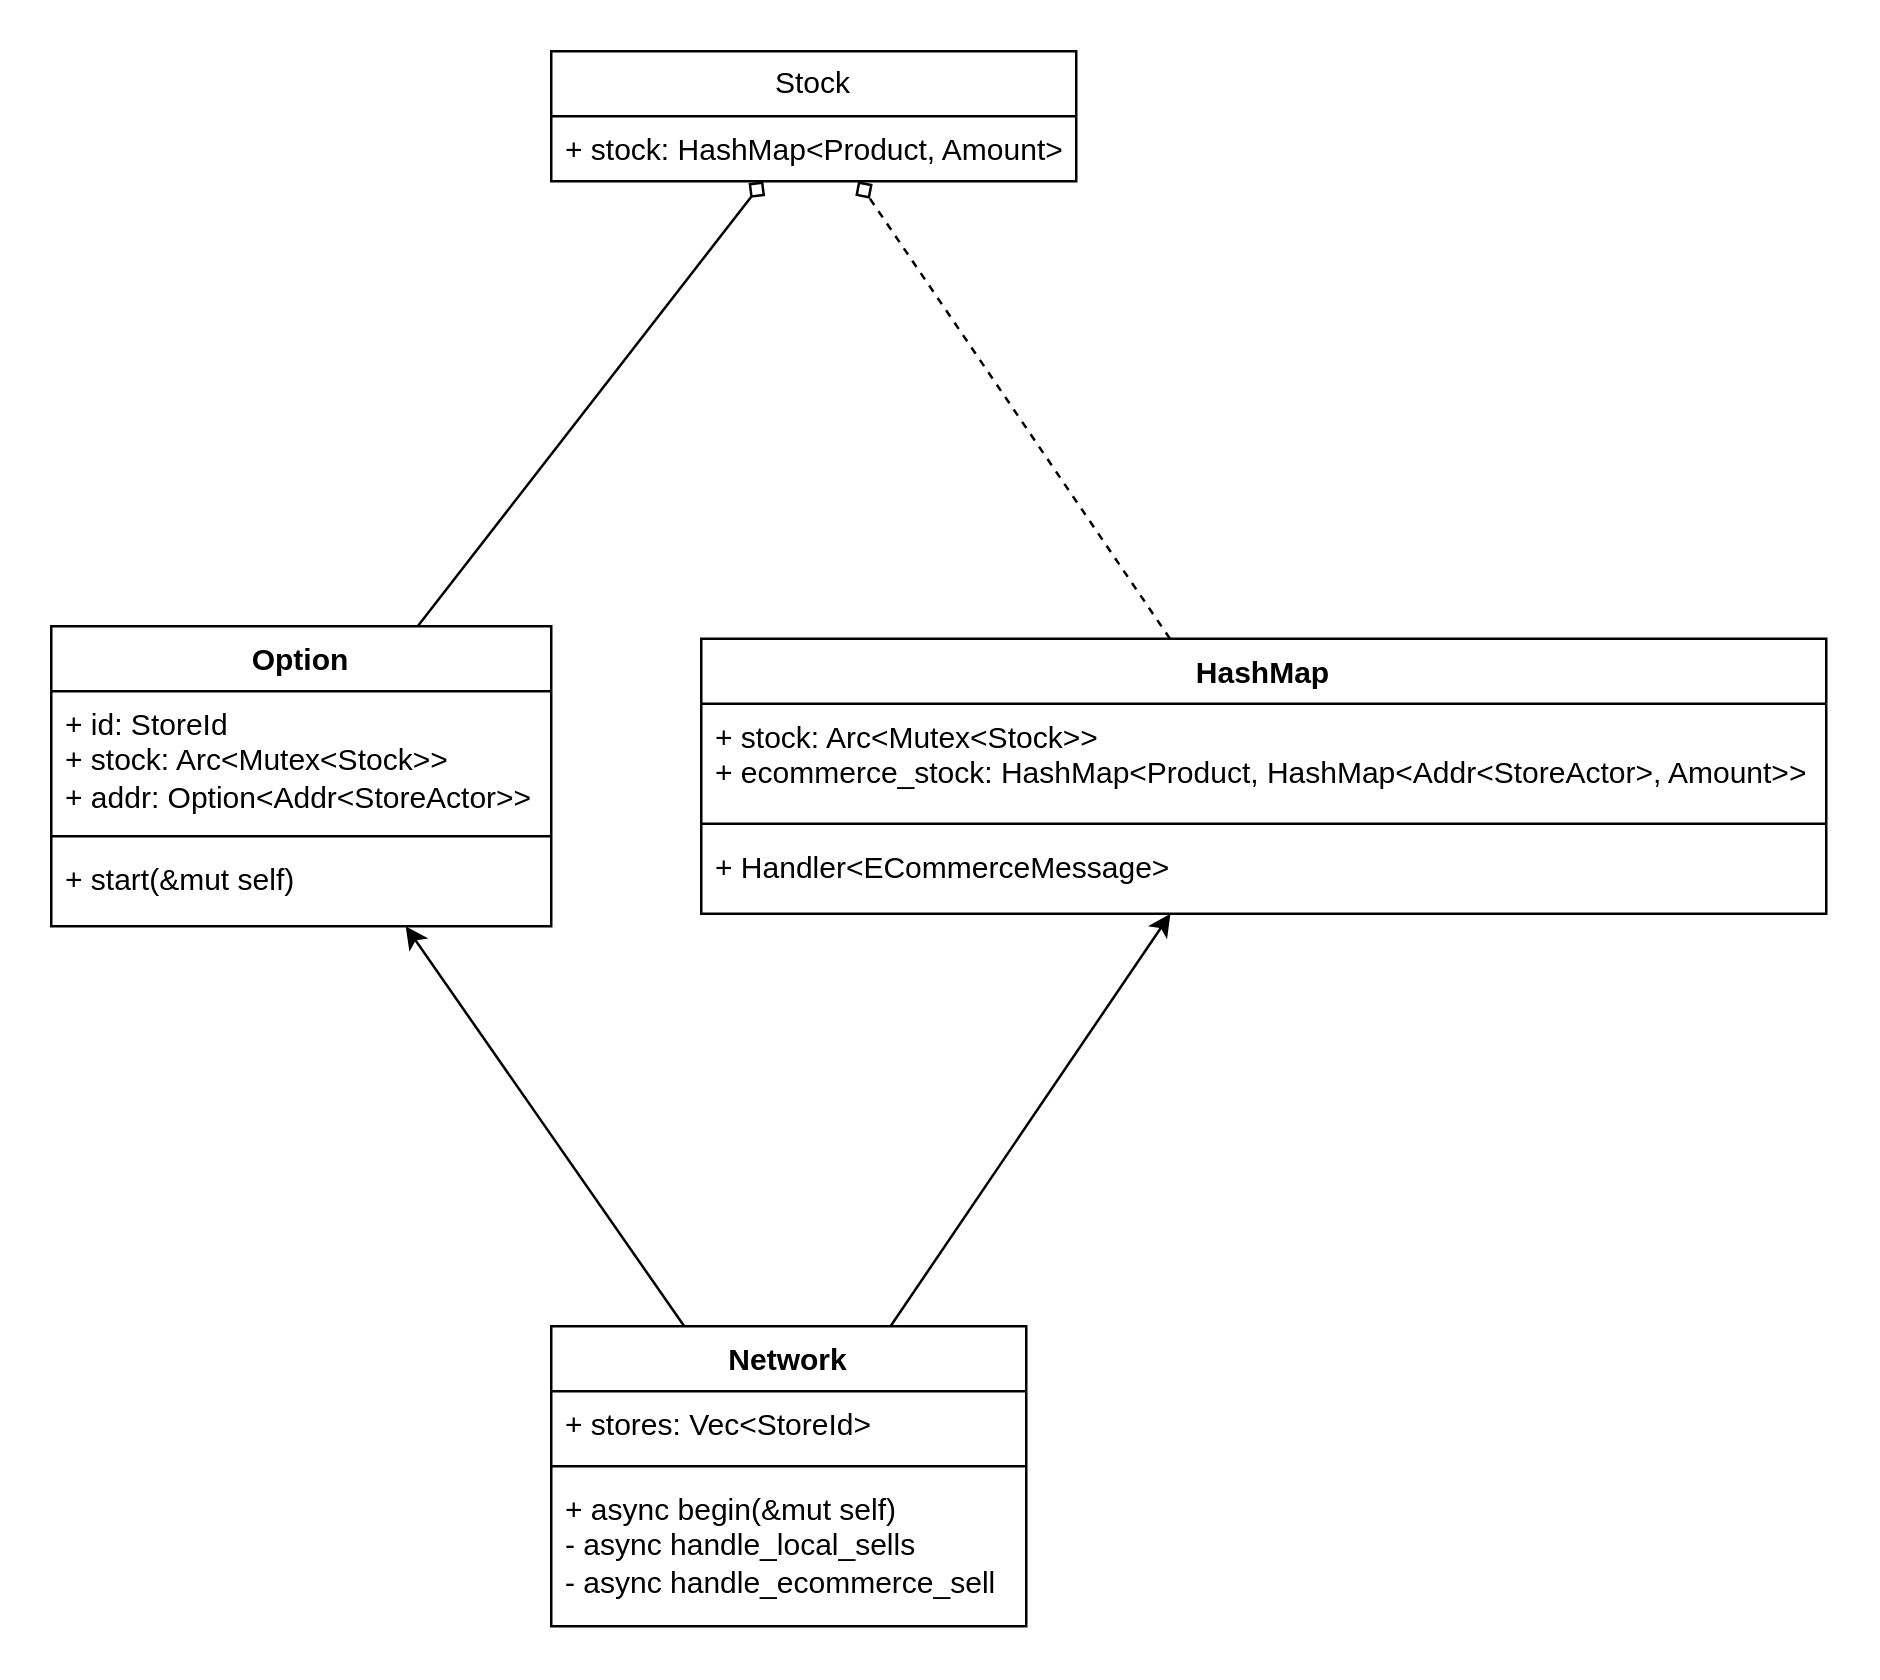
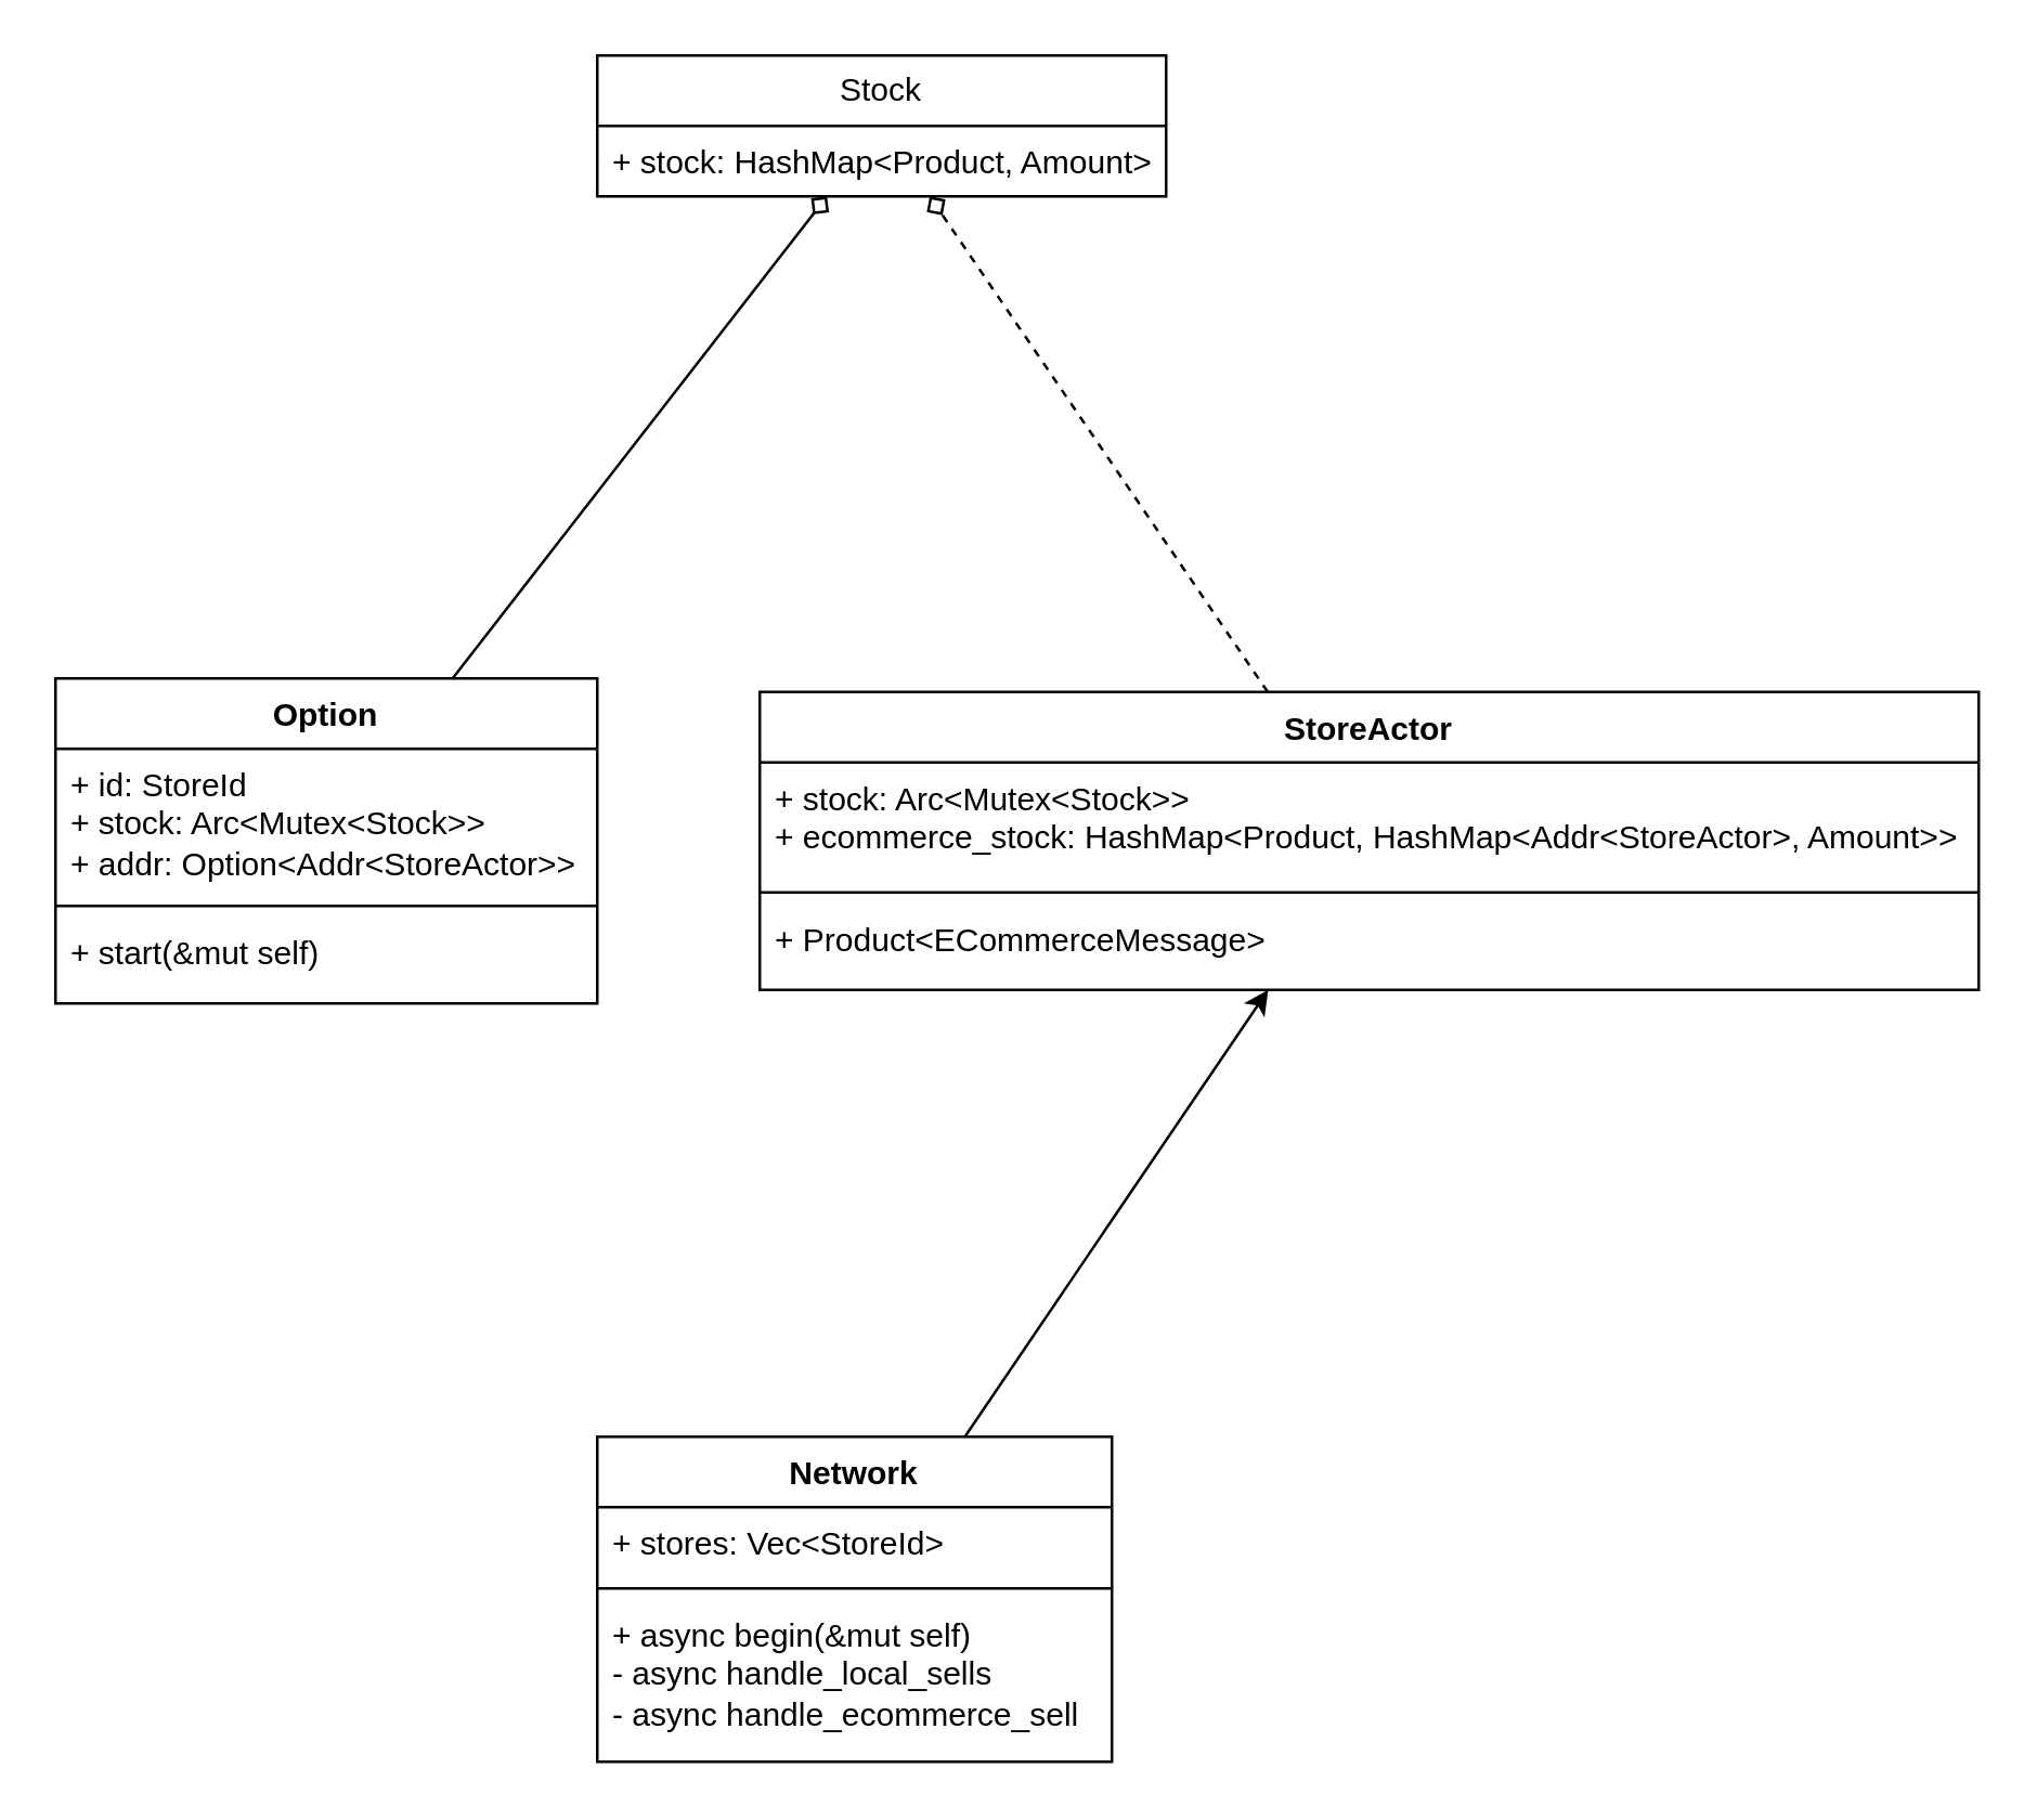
- <mxCell id="8" value="HashMap" style="swimlane;fontStyle=1;align=center;verticalAlign=top;childLayout=stackLayout;horizontal=1;startSize=26;horizontalStack=0;resizeParent=1;resizeParentMax=0;resizeLast=0;collapsible=1;marginBottom=0;whiteSpace=wrap;html=1;" vertex="1" parent="1"><mxGeometry x="280" y="255" width="450" height="110" as="geometry" /></mxCell>
+ <mxCell id="8" value="StoreActor" style="swimlane;fontStyle=1;align=center;verticalAlign=top;childLayout=stackLayout;horizontal=1;startSize=26;horizontalStack=0;resizeParent=1;resizeParentMax=0;resizeLast=0;collapsible=1;marginBottom=0;whiteSpace=wrap;html=1;" vertex="1" parent="1"><mxGeometry x="280" y="255" width="450" height="110" as="geometry" /></mxCell>
- <mxCell id="11" value="+ Handler&amp;lt;ECommerceMessage&amp;gt;" style="text;strokeColor=none;fillColor=none;align=left;verticalAlign=top;spacingLeft=4;spacingRight=4;overflow=hidden;rotatable=0;points=[[0,0.5],[1,0.5]];portConstraint=eastwest;whiteSpace=wrap;html=1;" vertex="1" parent="8"><mxGeometry y="78" width="450" height="32" as="geometry" /></mxCell>
+ <mxCell id="11" value="+ Product&amp;lt;ECommerceMessage&amp;gt;" style="text;strokeColor=none;fillColor=none;align=left;verticalAlign=top;spacingLeft=4;spacingRight=4;overflow=hidden;rotatable=0;points=[[0,0.5],[1,0.5]];portConstraint=eastwest;whiteSpace=wrap;html=1;" vertex="1" parent="8"><mxGeometry y="78" width="450" height="32" as="geometry" /></mxCell>
- <mxCell id="14" style="rounded=0;orthogonalLoop=1;jettySize=auto;html=1;" edge="1" parent="1" source="16" target="3"><mxGeometry relative="1" as="geometry" /></mxCell>
